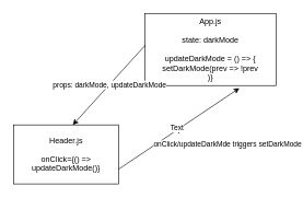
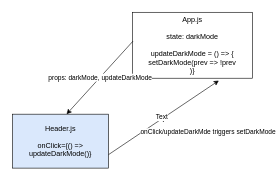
- <mxCell id="4" value="Header.js&lt;br&gt;&lt;br&gt;onClick={() =&amp;gt; updateDarkMode()}" style="whiteSpace=wrap;html=1;" parent="1" vertex="1"><mxGeometry x="20" y="190" width="160" height="90" as="geometry" /></mxCell>
+ <mxCell id="4" value="Header.js&lt;br&gt;&lt;br&gt;onClick={() =&amp;gt; updateDarkMode()}" style="whiteSpace=wrap;html=1;fillColor=#dae8fc;" parent="1" vertex="1"><mxGeometry x="20" y="190" width="160" height="90" as="geometry" /></mxCell>
